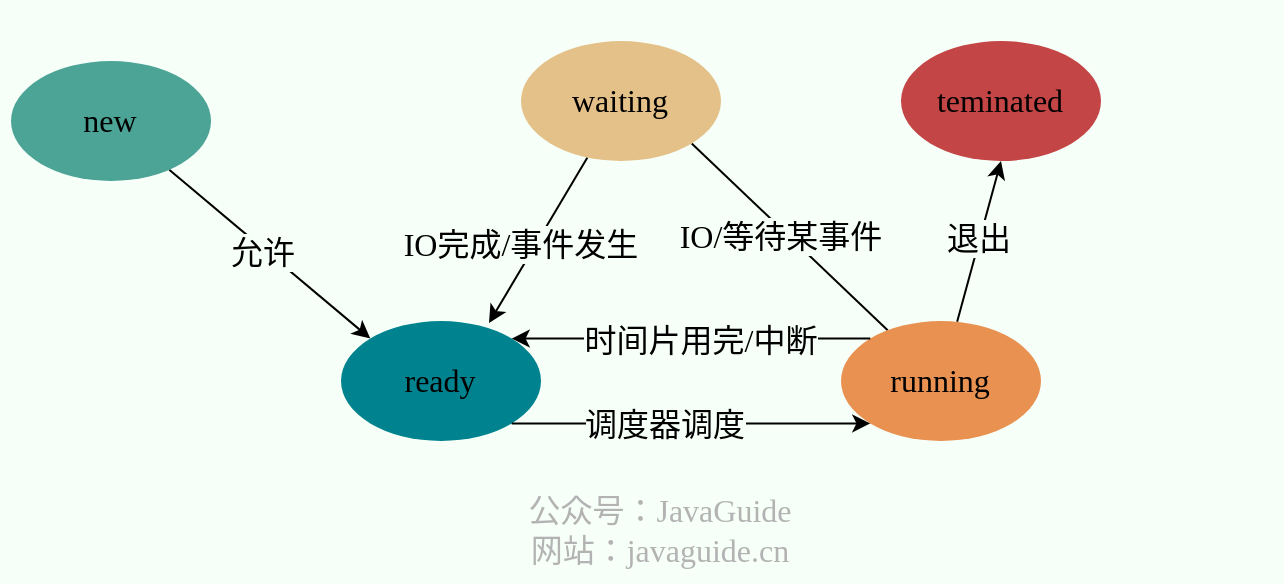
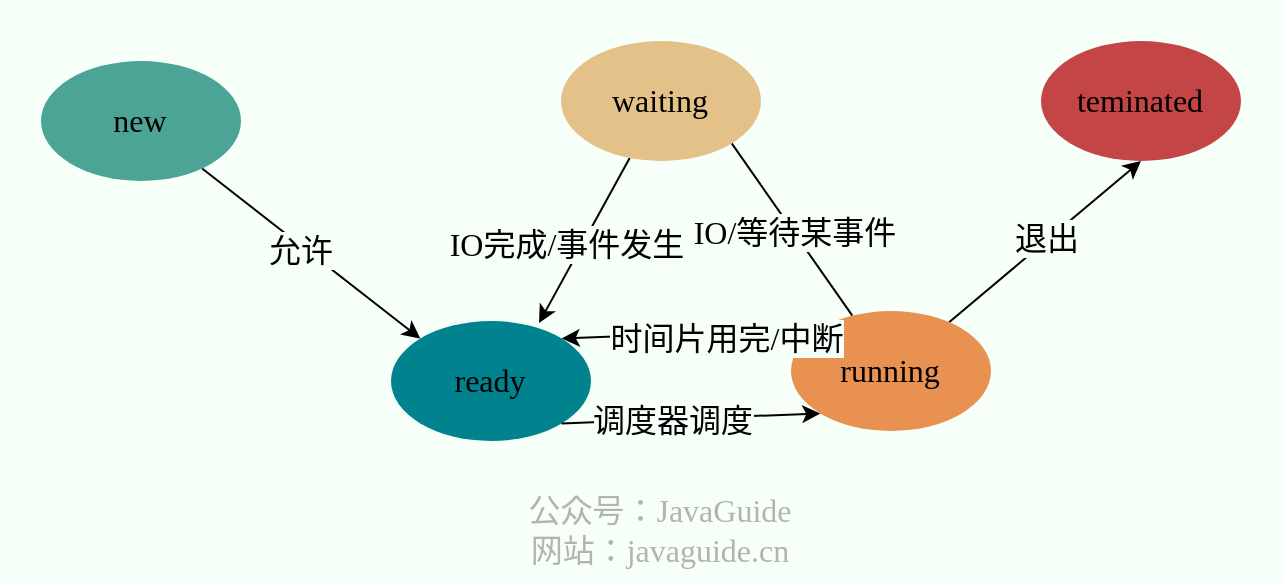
- <mxCell id="14" value="waiting" style="ellipse;whiteSpace=wrap;html=1;fontSize=16;fillColor=#E4C189;strokeColor=none;fontFamily=JetBrains Mono;fontSource=https%3A%2F%2Ffonts.googleapis.com%2Fcss%3Ffamily%3DJetBrains%2BMono;" vertex="1" parent="1"><mxGeometry x="260" y="20" width="100" height="60" as="geometry" /></mxCell>
+ <mxCell id="14" value="waiting" style="ellipse;whiteSpace=wrap;html=1;fontSize=16;fillColor=#E4C189;strokeColor=none;fontFamily=JetBrains Mono;fontSource=https%3A%2F%2Ffonts.googleapis.com%2Fcss%3Ffamily%3DJetBrains%2BMono;" vertex="1" parent="1"><mxGeometry x="280" y="20" width="100" height="60" as="geometry" /></mxCell>
- <mxCell id="6" value="teminated" style="ellipse;whiteSpace=wrap;html=1;fontSize=16;fillColor=#C44545;strokeColor=none;fontFamily=JetBrains Mono;fontSource=https%3A%2F%2Ffonts.googleapis.com%2Fcss%3Ffamily%3DJetBrains%2BMono;" vertex="1" parent="1"><mxGeometry x="450" y="20" width="100" height="60" as="geometry" /></mxCell>
+ <mxCell id="6" value="teminated" style="ellipse;whiteSpace=wrap;html=1;fontSize=16;fillColor=#C44545;strokeColor=none;fontFamily=JetBrains Mono;fontSource=https%3A%2F%2Ffonts.googleapis.com%2Fcss%3Ffamily%3DJetBrains%2BMono;" vertex="1" parent="1"><mxGeometry x="520" y="20" width="100" height="60" as="geometry" /></mxCell>
- <mxCell id="4" value="new" style="ellipse;whiteSpace=wrap;html=1;fontSize=16;fillColor=#4CA497;strokeColor=none;fontFamily=JetBrains Mono;fontSource=https%3A%2F%2Ffonts.googleapis.com%2Fcss%3Ffamily%3DJetBrains%2BMono;" vertex="1" parent="1"><mxGeometry x="5" y="30" width="100" height="60" as="geometry" /></mxCell>
+ <mxCell id="4" value="new" style="ellipse;whiteSpace=wrap;html=1;fontSize=16;fillColor=#4CA497;strokeColor=none;fontFamily=JetBrains Mono;fontSource=https%3A%2F%2Ffonts.googleapis.com%2Fcss%3Ffamily%3DJetBrains%2BMono;" vertex="1" parent="1"><mxGeometry x="20" y="30" width="100" height="60" as="geometry" /></mxCell>
- <mxCell id="5" value="ready" style="ellipse;whiteSpace=wrap;html=1;fontSize=16;fillColor=#00838F;strokeColor=none;fontFamily=JetBrains Mono;fontSource=https%3A%2F%2Ffonts.googleapis.com%2Fcss%3Ffamily%3DJetBrains%2BMono;" vertex="1" parent="1"><mxGeometry x="170" y="160" width="100" height="60" as="geometry" /></mxCell>
+ <mxCell id="5" value="ready" style="ellipse;whiteSpace=wrap;html=1;fontSize=16;fillColor=#00838F;strokeColor=none;fontFamily=JetBrains Mono;fontSource=https%3A%2F%2Ffonts.googleapis.com%2Fcss%3Ffamily%3DJetBrains%2BMono;" vertex="1" parent="1"><mxGeometry x="195" y="160" width="100" height="60" as="geometry" /></mxCell>
- <mxCell id="11" value="running" style="ellipse;whiteSpace=wrap;html=1;fontSize=16;fillColor=#E99151;strokeColor=none;fontFamily=JetBrains Mono;fontSource=https%3A%2F%2Ffonts.googleapis.com%2Fcss%3Ffamily%3DJetBrains%2BMono;" vertex="1" parent="1"><mxGeometry x="420" y="160" width="100" height="60" as="geometry" /></mxCell>
+ <mxCell id="11" value="running" style="ellipse;whiteSpace=wrap;html=1;fontSize=16;fillColor=#E99151;strokeColor=none;fontFamily=JetBrains Mono;fontSource=https%3A%2F%2Ffonts.googleapis.com%2Fcss%3Ffamily%3DJetBrains%2BMono;" vertex="1" parent="1"><mxGeometry x="395" y="155" width="100" height="60" as="geometry" /></mxCell>
